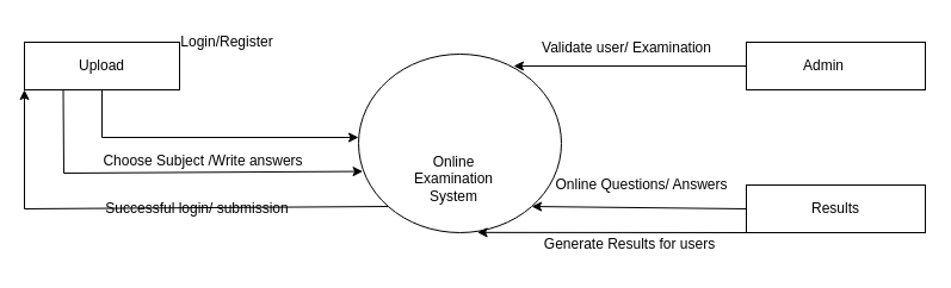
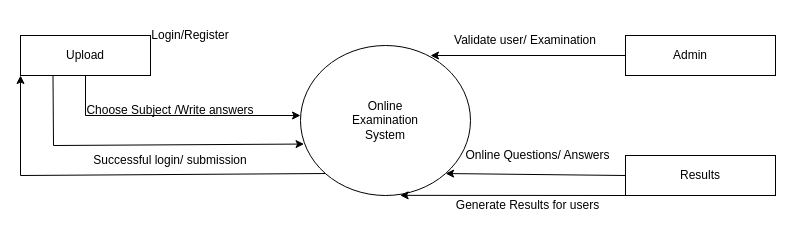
- <mxCell id="13" value="Choose Subject /Write answers" style="text;html=1;strokeColor=none;fillColor=none;align=center;verticalAlign=middle;whiteSpace=wrap;rounded=0;" vertex="1" parent="1"><mxGeometry x="70" y="125" width="200" height="20" as="geometry" /></mxCell>
+ <mxCell id="13" value="Choose Subject /Write answers" style="text;html=1;strokeColor=none;fillColor=none;align=center;verticalAlign=middle;whiteSpace=wrap;rounded=0;" vertex="1" parent="1"><mxGeometry x="70" y="100" width="200" height="20" as="geometry" /></mxCell>
- <mxCell id="3" value="Online Examination System" style="text;html=1;strokeColor=none;fillColor=none;align=center;verticalAlign=middle;whiteSpace=wrap;rounded=0;" vertex="1" parent="1"><mxGeometry x="350" y="135" width="60" height="30" as="geometry" /></mxCell>
+ <mxCell id="3" value="Online Examination System" style="text;html=1;strokeColor=none;fillColor=none;align=center;verticalAlign=middle;whiteSpace=wrap;rounded=0;" vertex="1" parent="1"><mxGeometry x="355" y="105" width="60" height="30" as="geometry" /></mxCell>
- <mxCell id="15" value="Successful login/ submission" style="text;html=1;strokeColor=none;fillColor=none;align=center;verticalAlign=middle;whiteSpace=wrap;rounded=0;" vertex="1" parent="1"><mxGeometry x="75" y="160" width="180" height="30" as="geometry" /></mxCell>
+ <mxCell id="15" value="Successful login/ submission" style="text;html=1;strokeColor=none;fillColor=none;align=center;verticalAlign=middle;whiteSpace=wrap;rounded=0;" vertex="1" parent="1"><mxGeometry x="80" y="145" width="180" height="30" as="geometry" /></mxCell>
